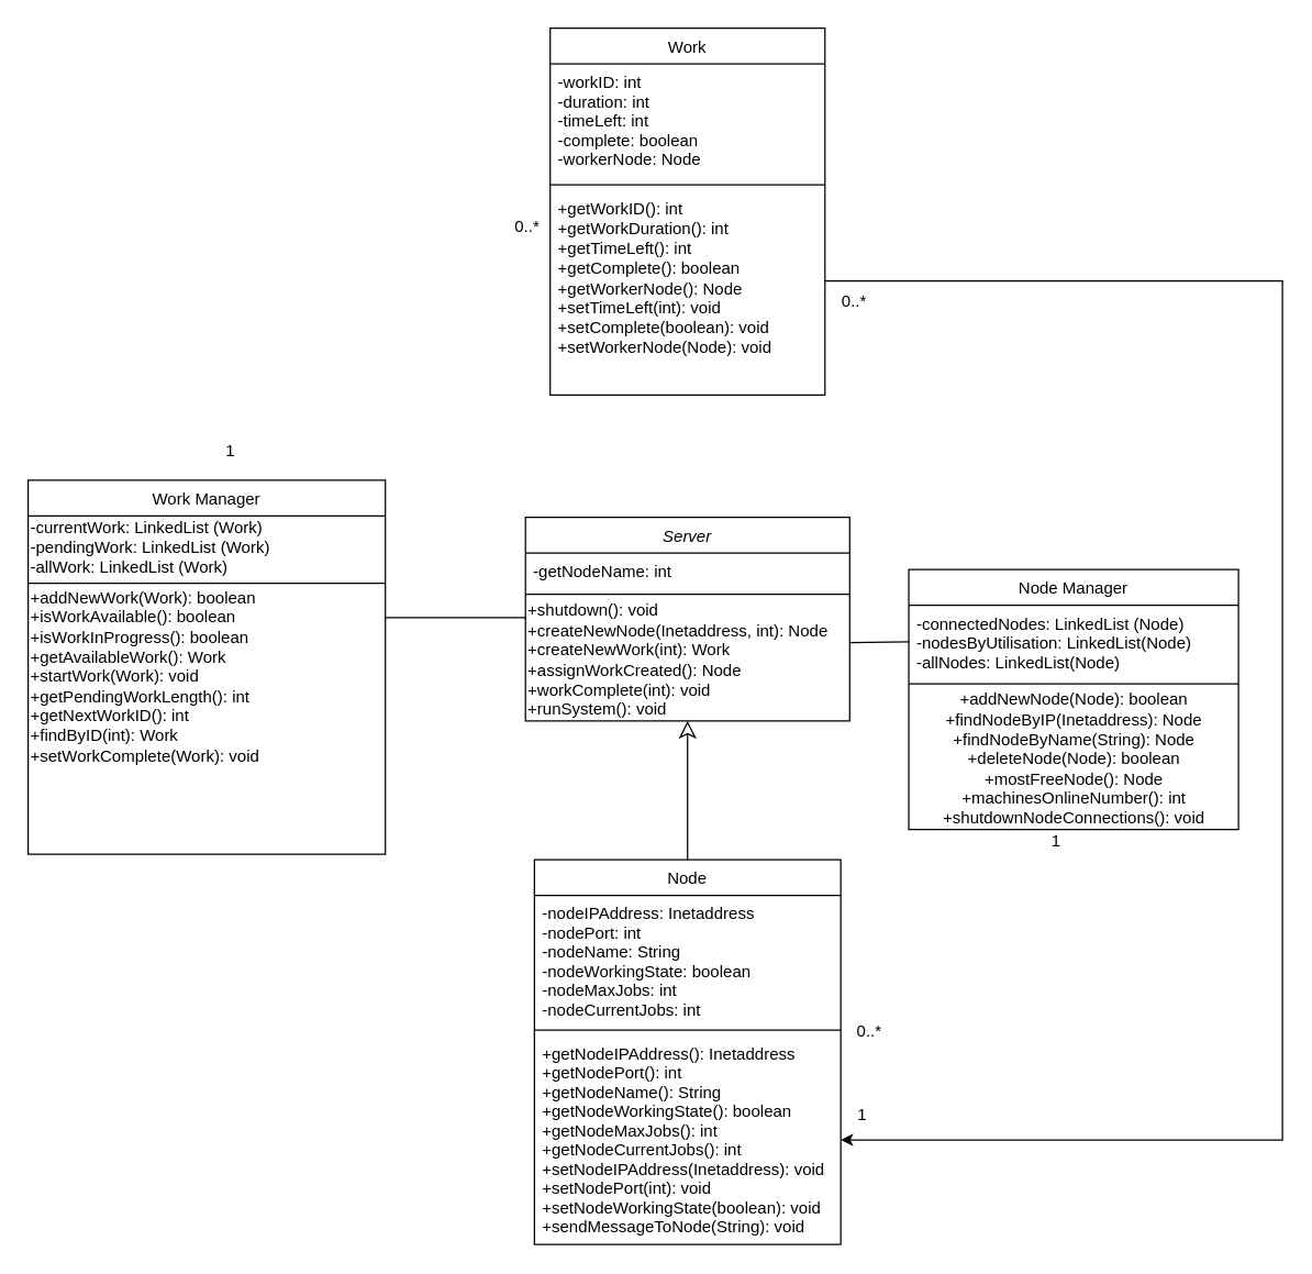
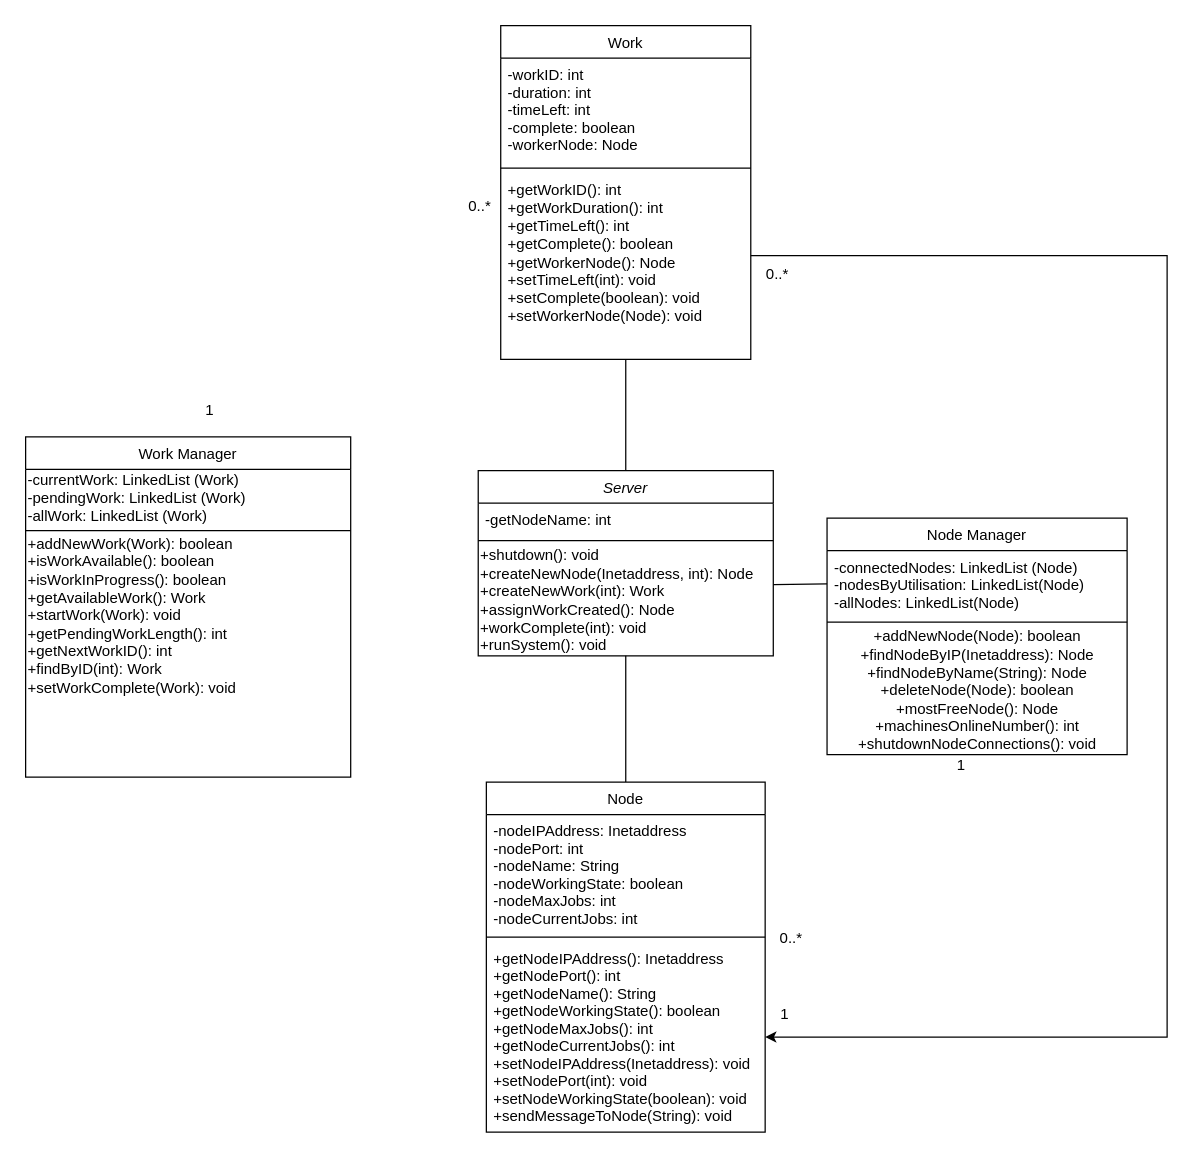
+ <mxCell id="4" value="" style="endArrow=none;shadow=0;strokeWidth=1;strokeColor=#000000;rounded=0;endFill=0;edgeStyle=elbowEdgeStyle;elbow=vertical;startArrow=none;startFill=0;" parent="1" source="18" target="6" edge="1"><mxGeometry x="0.5" y="41" relative="1" as="geometry"><mxPoint x="538" y="455" as="sourcePoint" /><mxPoint x="698" y="455" as="targetPoint" /><mxPoint x="-40" y="32" as="offset" /></mxGeometry></mxCell>
- <mxCell id="5" value="" style="edgeStyle=orthogonalEdgeStyle;rounded=0;orthogonalLoop=1;jettySize=auto;html=1;startArrow=none;startFill=0;endArrow=none;endFill=0;exitX=0;exitY=0.5;exitDx=0;exitDy=0;" parent="1" source="18" target="29" edge="1"><mxGeometry relative="1" as="geometry"><Array as="points"><mxPoint x="382" y="449" /></Array><mxPoint x="420" y="449" as="sourcePoint" /></mxGeometry></mxCell>
- <mxCell id="2" value="" style="endArrow=classic;endSize=10;endFill=0;shadow=0;strokeWidth=1;rounded=0;edgeStyle=elbowEdgeStyle;elbow=vertical;startArrow=none;startFill=0;" parent="1" source="14" target="18" edge="1"><mxGeometry width="160" relative="1" as="geometry"><mxPoint x="358" y="466" as="sourcePoint" /><mxPoint x="358" y="466" as="targetPoint" /></mxGeometry></mxCell>
+ <mxCell id="2" value="" style="endArrow=none;endSize=10;endFill=0;shadow=0;strokeWidth=1;rounded=0;edgeStyle=elbowEdgeStyle;elbow=vertical;startArrow=none;startFill=0;" parent="1" source="14" target="18" edge="1"><mxGeometry width="160" relative="1" as="geometry"><mxPoint x="358" y="466" as="sourcePoint" /><mxPoint x="358" y="466" as="targetPoint" /></mxGeometry></mxCell>
